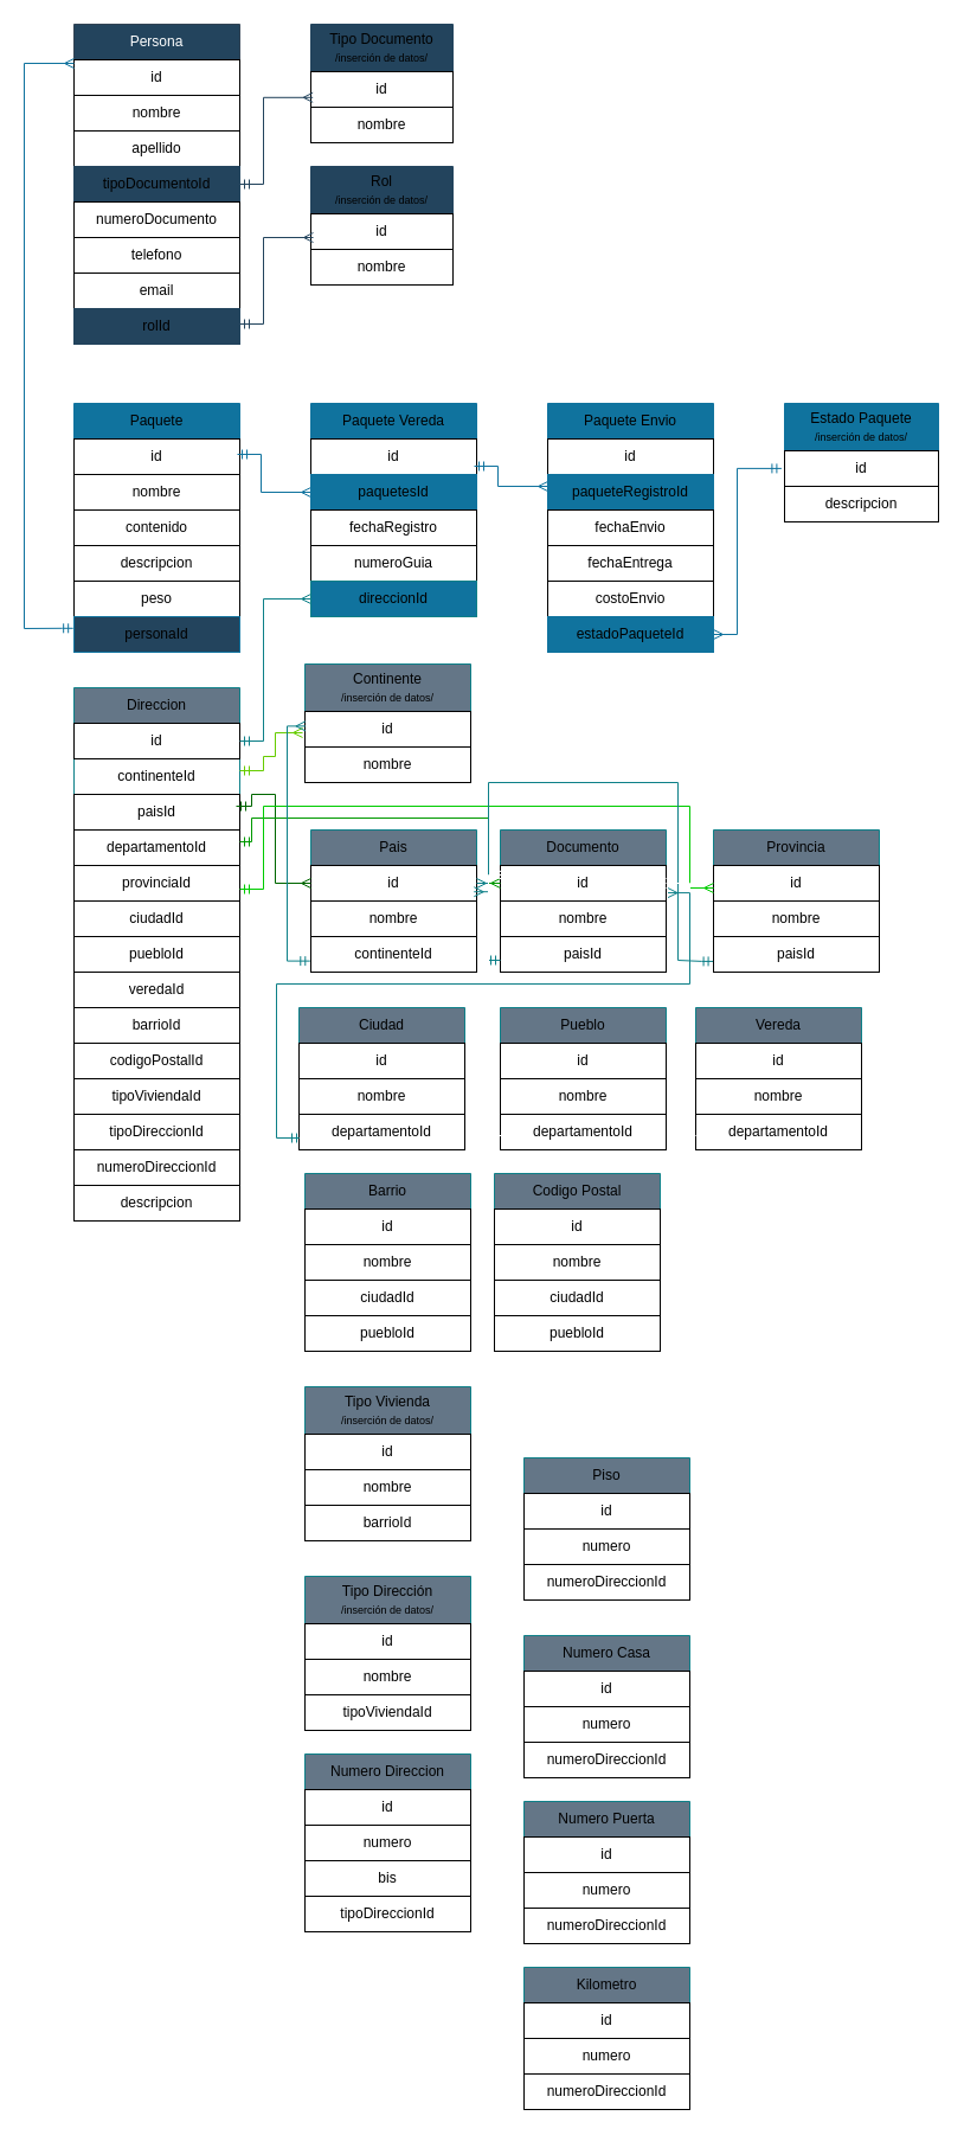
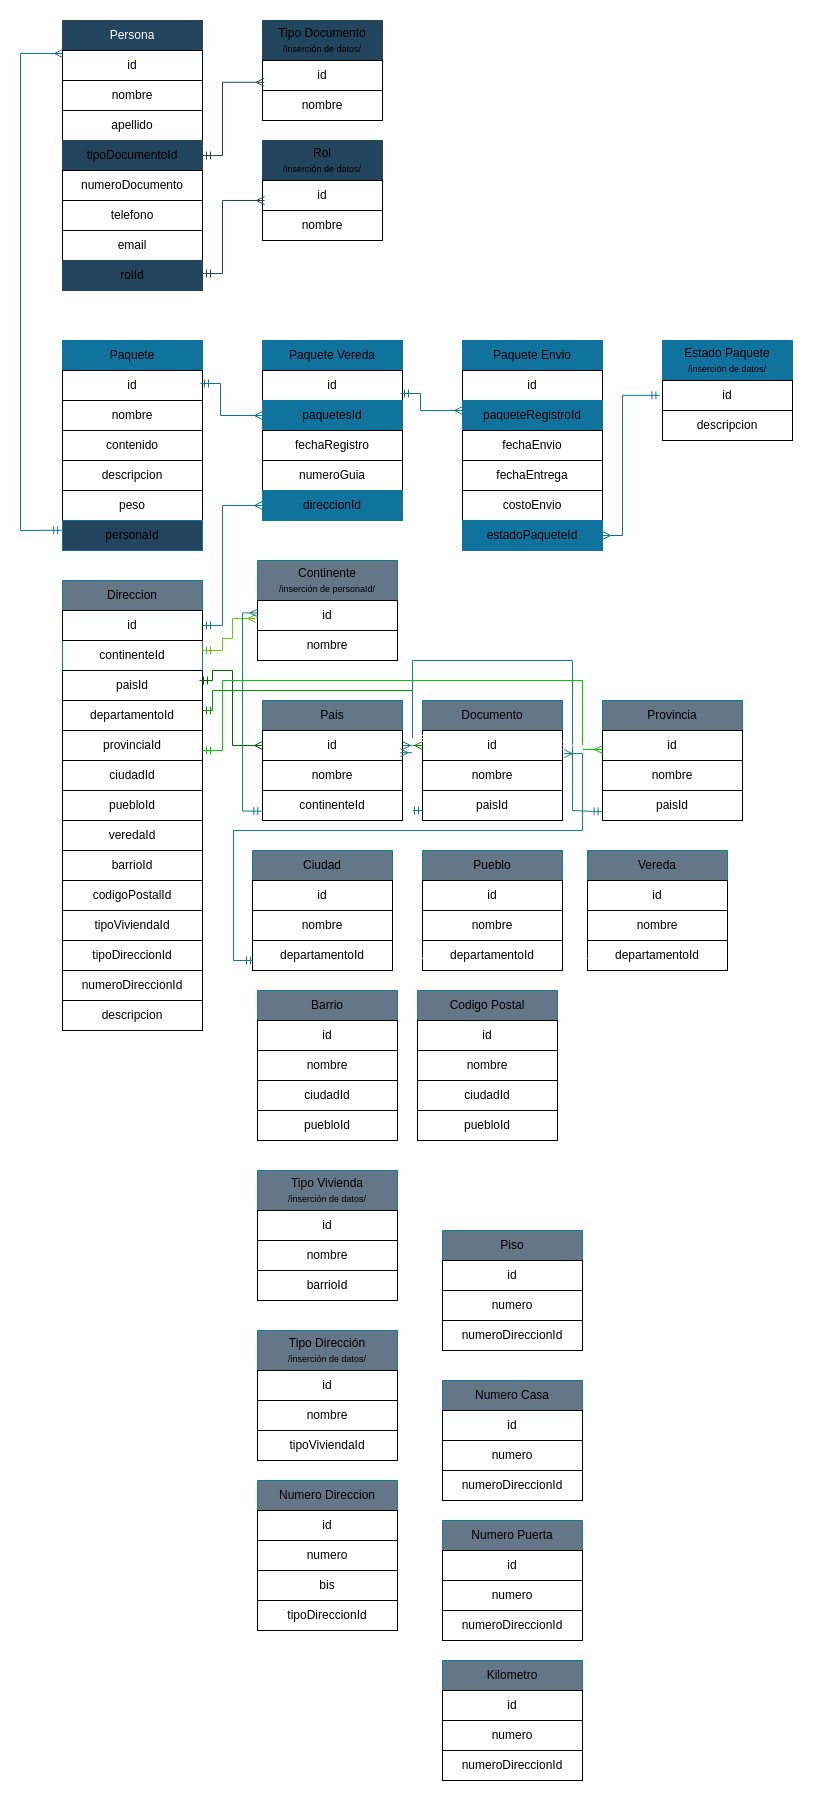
- <mxCell id="55" value="Continente&lt;br&gt;&lt;font style=&quot;font-size: 9px;&quot;&gt;/inserción de datos/&lt;/font&gt;" style="swimlane;fontStyle=0;childLayout=stackLayout;horizontal=1;startSize=40;horizontalStack=0;resizeParent=1;resizeParentMax=0;resizeLast=0;collapsible=1;marginBottom=0;whiteSpace=wrap;html=1;fillColor=#647687;strokeColor=#0e8088;" vertex="1" parent="1"><mxGeometry x="257" y="560" width="140" height="100" as="geometry" /></mxCell>
+ <mxCell id="55" value="Continente&lt;br&gt;&lt;font style=&quot;font-size: 9px;&quot;&gt;/inserción de personaId/&lt;/font&gt;" style="swimlane;fontStyle=0;childLayout=stackLayout;horizontal=1;startSize=40;horizontalStack=0;resizeParent=1;resizeParentMax=0;resizeLast=0;collapsible=1;marginBottom=0;whiteSpace=wrap;html=1;fillColor=#647687;strokeColor=#0e8088;" vertex="1" parent="1"><mxGeometry x="257" y="560" width="140" height="100" as="geometry" /></mxCell>
